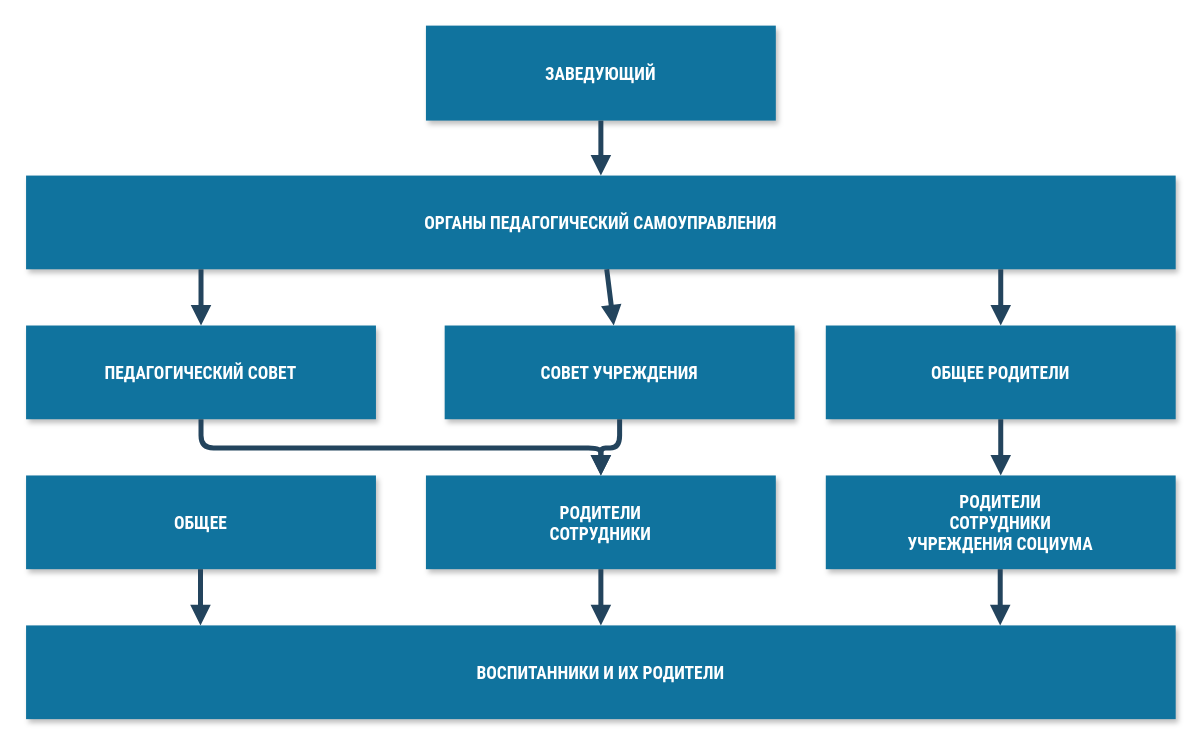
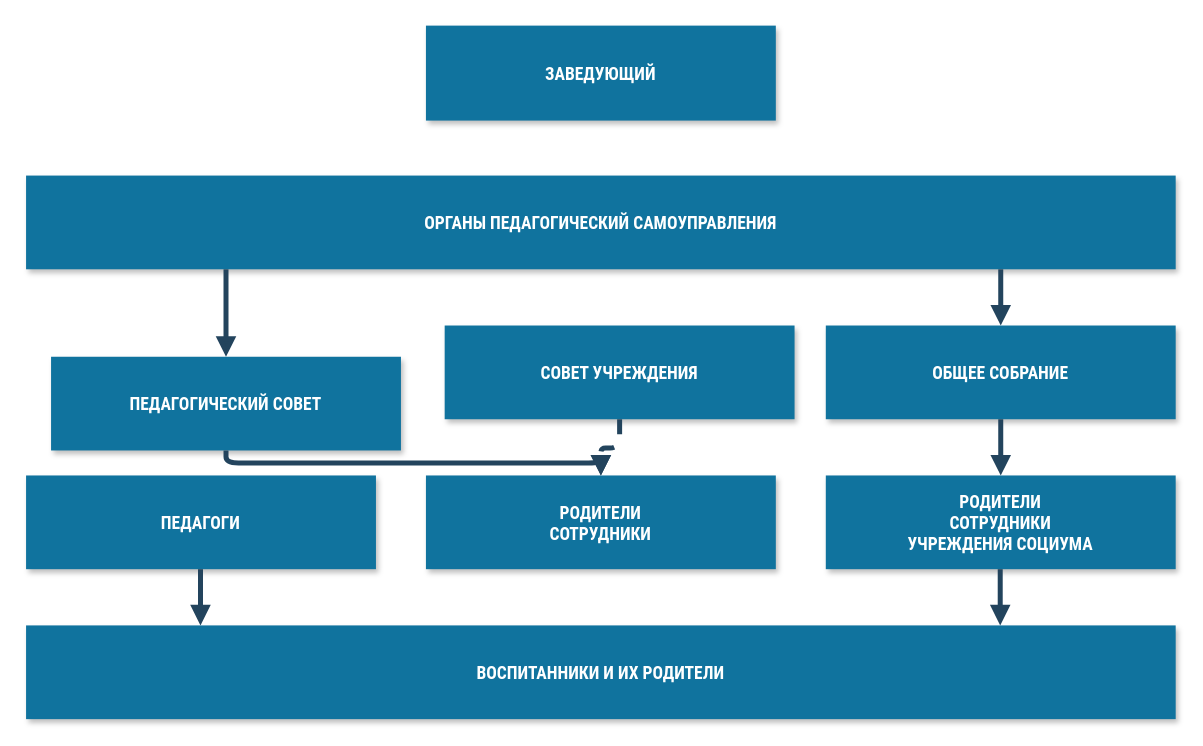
- <mxCell id="11" value="" style="edgeStyle=elbowEdgeStyle;elbow=vertical;strokeWidth=4;endArrow=block;endFill=1;fontStyle=1;strokeColor=#23445D;" parent="1" source="2" target="3" edge="1"><mxGeometry x="22" y="165.5" width="100" height="100" as="geometry"><mxPoint x="-238" y="-34.5" as="sourcePoint" /><mxPoint x="-138" y="-134.5" as="targetPoint" /></mxGeometry></mxCell>
- <mxCell id="17" value="" style="elbow=vertical;strokeWidth=4;endArrow=block;endFill=1;fontStyle=1;strokeColor=#23445D;" parent="1" source="3" target="6" edge="1"><mxGeometry x="22" y="165.5" width="100" height="100" as="geometry"><mxPoint x="-238" y="-34.5" as="sourcePoint" /><mxPoint x="512" y="230" as="targetPoint" /></mxGeometry></mxCell>
- <mxCell id="4" value="ПЕДАГОГИЧЕСКИЙ СОВЕТ" style="fillColor=#10739E;strokeColor=none;shadow=1;gradientColor=none;fontStyle=1;fontColor=#FFFFFF;fontSize=14;fontFamily=Roboto Condensed;fontSource=https%3A%2F%2Ffonts.googleapis.com%2Fcss%3Ffamily%3DRoboto%2BCondensed;" parent="1" vertex="1"><mxGeometry x="20" y="260" width="280" height="75" as="geometry" /></mxCell>
+ <mxCell id="4" value="ПЕДАГОГИЧЕСКИЙ СОВЕТ" style="fillColor=#10739E;strokeColor=none;shadow=1;gradientColor=none;fontStyle=1;fontColor=#FFFFFF;fontSize=14;fontFamily=Roboto Condensed;fontSource=https%3A%2F%2Ffonts.googleapis.com%2Fcss%3Ffamily%3DRoboto%2BCondensed;" parent="1" vertex="1"><mxGeometry x="40" y="285" width="280" height="75" as="geometry" /></mxCell>
- <mxCell id="8" value="ОБЩЕЕ РОДИТЕЛИ" style="fillColor=#10739E;strokeColor=none;shadow=1;gradientColor=none;fontStyle=1;fontColor=#FFFFFF;fontSize=14;fontFamily=Roboto Condensed;fontSource=https%3A%2F%2Ffonts.googleapis.com%2Fcss%3Ffamily%3DRoboto%2BCondensed;" parent="1" vertex="1"><mxGeometry x="660" y="260" width="280" height="75" as="geometry" /></mxCell>
+ <mxCell id="8" value="ОБЩЕЕ СОБРАНИЕ" style="fillColor=#10739E;strokeColor=none;shadow=1;gradientColor=none;fontStyle=1;fontColor=#FFFFFF;fontSize=14;fontFamily=Roboto Condensed;fontSource=https%3A%2F%2Ffonts.googleapis.com%2Fcss%3Ffamily%3DRoboto%2BCondensed;" parent="1" vertex="1"><mxGeometry x="660" y="260" width="280" height="75" as="geometry" /></mxCell>
- <mxCell id="14" value="" style="edgeStyle=elbowEdgeStyle;elbow=vertical;strokeWidth=4;endArrow=block;endFill=1;fontStyle=1;strokeColor=#23445D;" parent="1" source="6" target="7" edge="1"><mxGeometry x="190" y="165.5" width="100" height="100" as="geometry"><mxPoint x="-70" y="-34.5" as="sourcePoint" /><mxPoint x="30" y="-134.5" as="targetPoint" /></mxGeometry></mxCell>
+ <mxCell id="14" value="" style="edgeStyle=elbowEdgeStyle;elbow=vertical;strokeWidth=4;endArrow=block;endFill=1;fontStyle=1;strokeColor=#23445D;dashed=1;" parent="1" source="6" target="7" edge="1"><mxGeometry x="190" y="165.5" width="100" height="100" as="geometry"><mxPoint x="-70" y="-34.5" as="sourcePoint" /><mxPoint x="30" y="-134.5" as="targetPoint" /></mxGeometry></mxCell>
- <mxCell id="5" value="ОБЩЕЕ" style="fillColor=#10739E;strokeColor=none;shadow=1;gradientColor=none;fontStyle=1;fontColor=#FFFFFF;fontSize=14;fontFamily=Roboto Condensed;fontSource=https%3A%2F%2Ffonts.googleapis.com%2Fcss%3Ffamily%3DRoboto%2BCondensed;" parent="1" vertex="1"><mxGeometry x="20" y="380" width="280" height="75" as="geometry" /></mxCell>
+ <mxCell id="5" value="ПЕДАГОГИ" style="fillColor=#10739E;strokeColor=none;shadow=1;gradientColor=none;fontStyle=1;fontColor=#FFFFFF;fontSize=14;fontFamily=Roboto Condensed;fontSource=https%3A%2F%2Ffonts.googleapis.com%2Fcss%3Ffamily%3DRoboto%2BCondensed;" parent="1" vertex="1"><mxGeometry x="20" y="380" width="280" height="75" as="geometry" /></mxCell>
- <mxCell id="15" value="" style="edgeStyle=elbowEdgeStyle;elbow=vertical;strokeWidth=4;endArrow=block;endFill=1;fontStyle=1;strokeColor=#23445D;exitX=0.5;exitY=1;exitDx=0;exitDy=0;entryX=0.5;entryY=0;entryDx=0;entryDy=0;" parent="1" source="7" target="10" edge="1"><mxGeometry x="190" y="175.5" width="100" height="100" as="geometry"><mxPoint x="-70" y="-24.5" as="sourcePoint" /><mxPoint x="512" y="495.5" as="targetPoint" /><Array as="points"><mxPoint x="520" y="470" /></Array></mxGeometry></mxCell>
